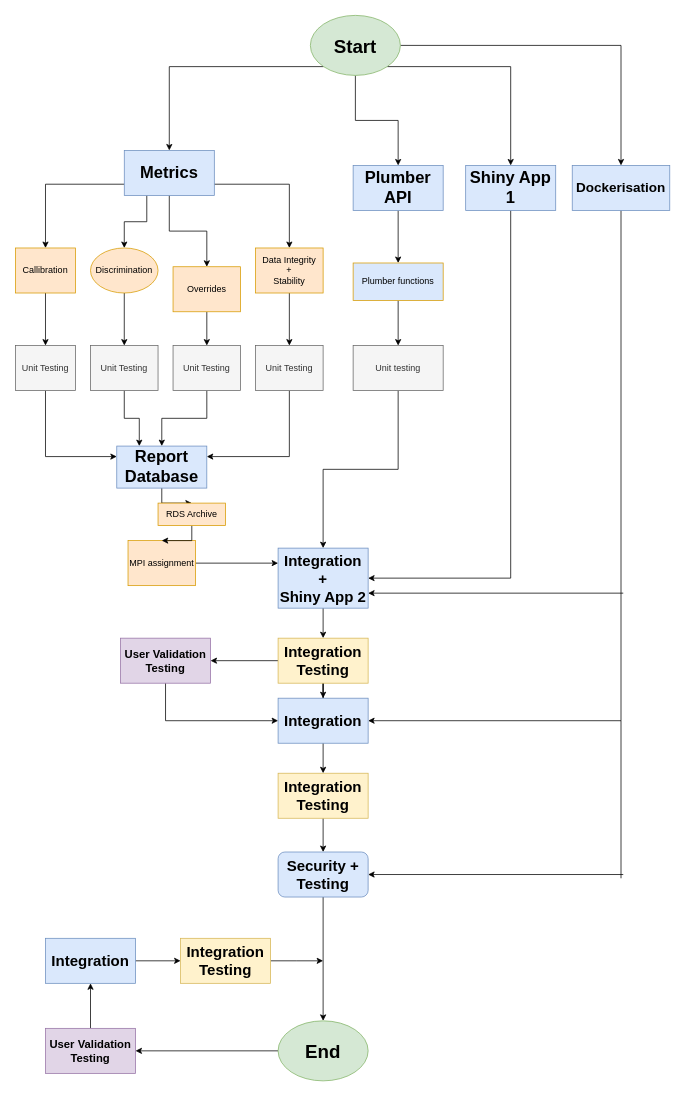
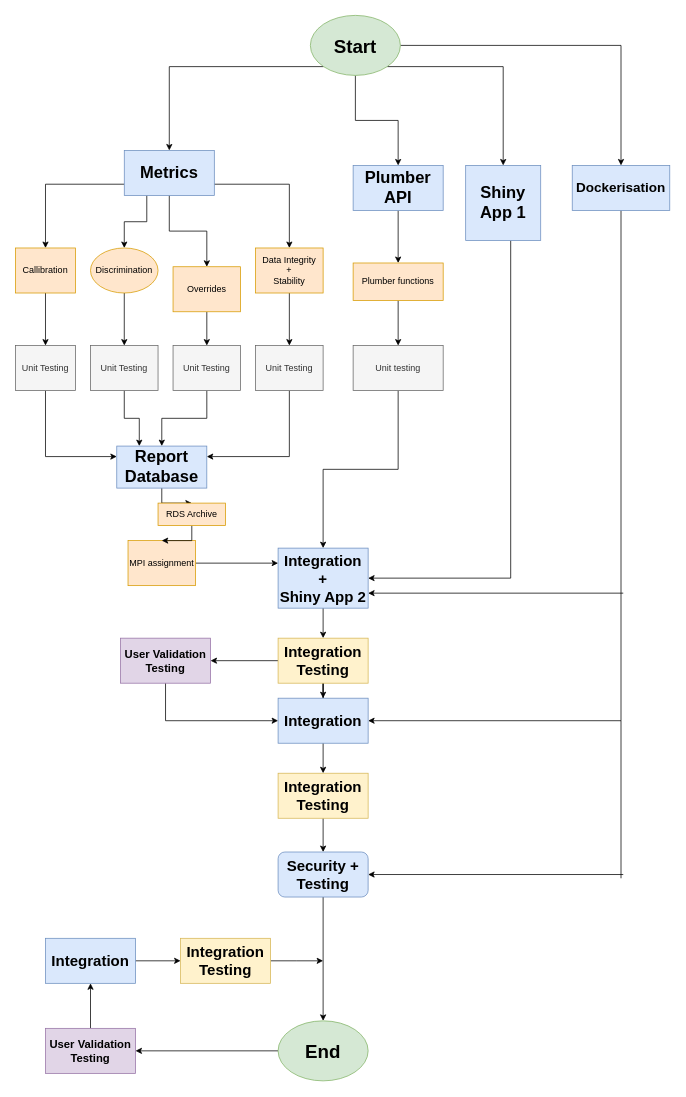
- <mxCell id="33" value="&lt;span style=&quot;font-size: 22px&quot;&gt;&lt;b&gt;Shiny App 1&lt;/b&gt;&lt;/span&gt;" style="rounded=0;whiteSpace=wrap;html=1;fillColor=#dae8fc;strokeColor=#6c8ebf;" parent="1" vertex="1"><mxGeometry x="620" y="220" width="120" height="60" as="geometry" /></mxCell>
+ <mxCell id="33" value="&lt;span style=&quot;font-size: 22px&quot;&gt;&lt;b&gt;Shiny App 1&lt;/b&gt;&lt;/span&gt;" style="rounded=0;whiteSpace=wrap;html=1;fillColor=#dae8fc;strokeColor=#6c8ebf;" parent="1" vertex="1"><mxGeometry x="620" y="220" width="100" height="100" as="geometry" /></mxCell>
- <mxCell id="37" value="Plumber functions" style="rounded=0;whiteSpace=wrap;html=1;fillColor=#dae8fc;strokeColor=#d79b00;" parent="1" vertex="1"><mxGeometry x="470" y="350" width="120" height="50" as="geometry" /></mxCell>
+ <mxCell id="37" value="Plumber functions" style="rounded=0;whiteSpace=wrap;html=1;fillColor=#ffe6cc;strokeColor=#d79b00;" parent="1" vertex="1"><mxGeometry x="470" y="350" width="120" height="50" as="geometry" /></mxCell>
